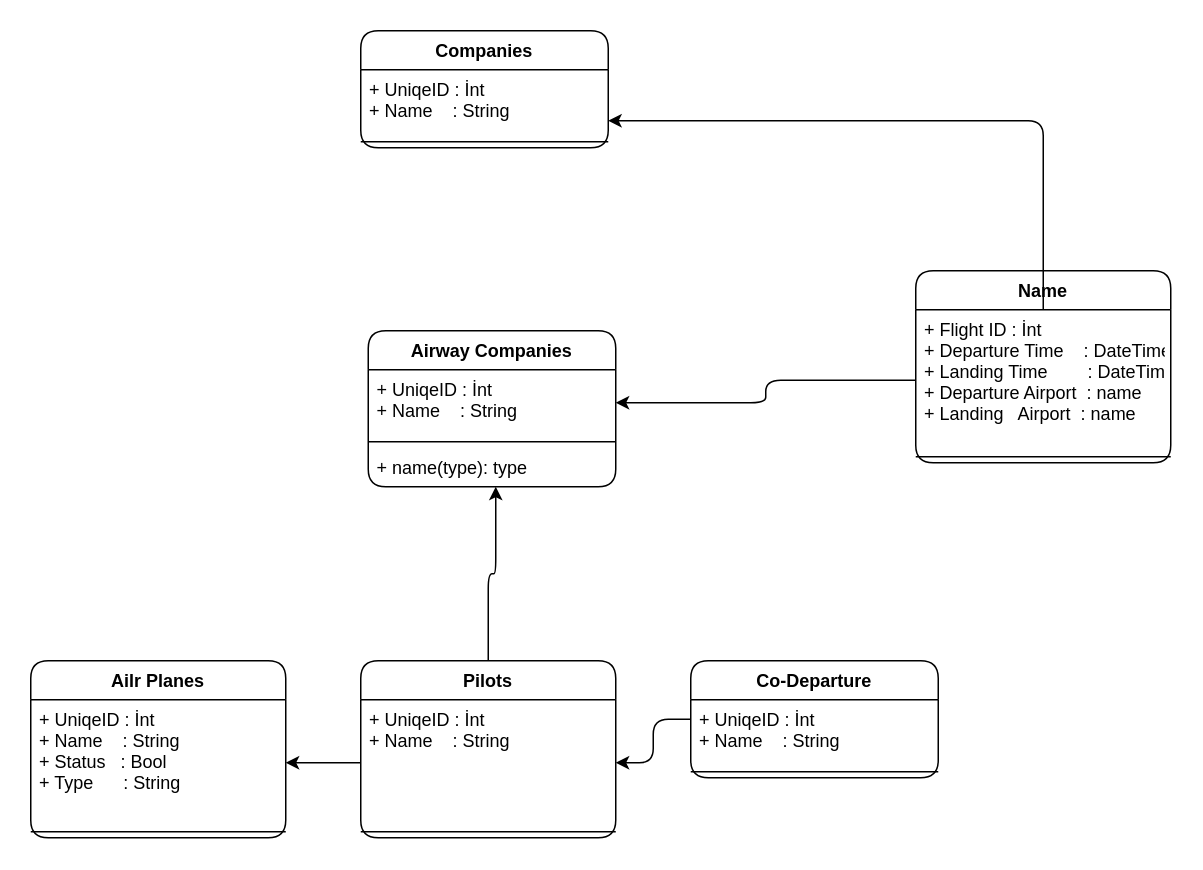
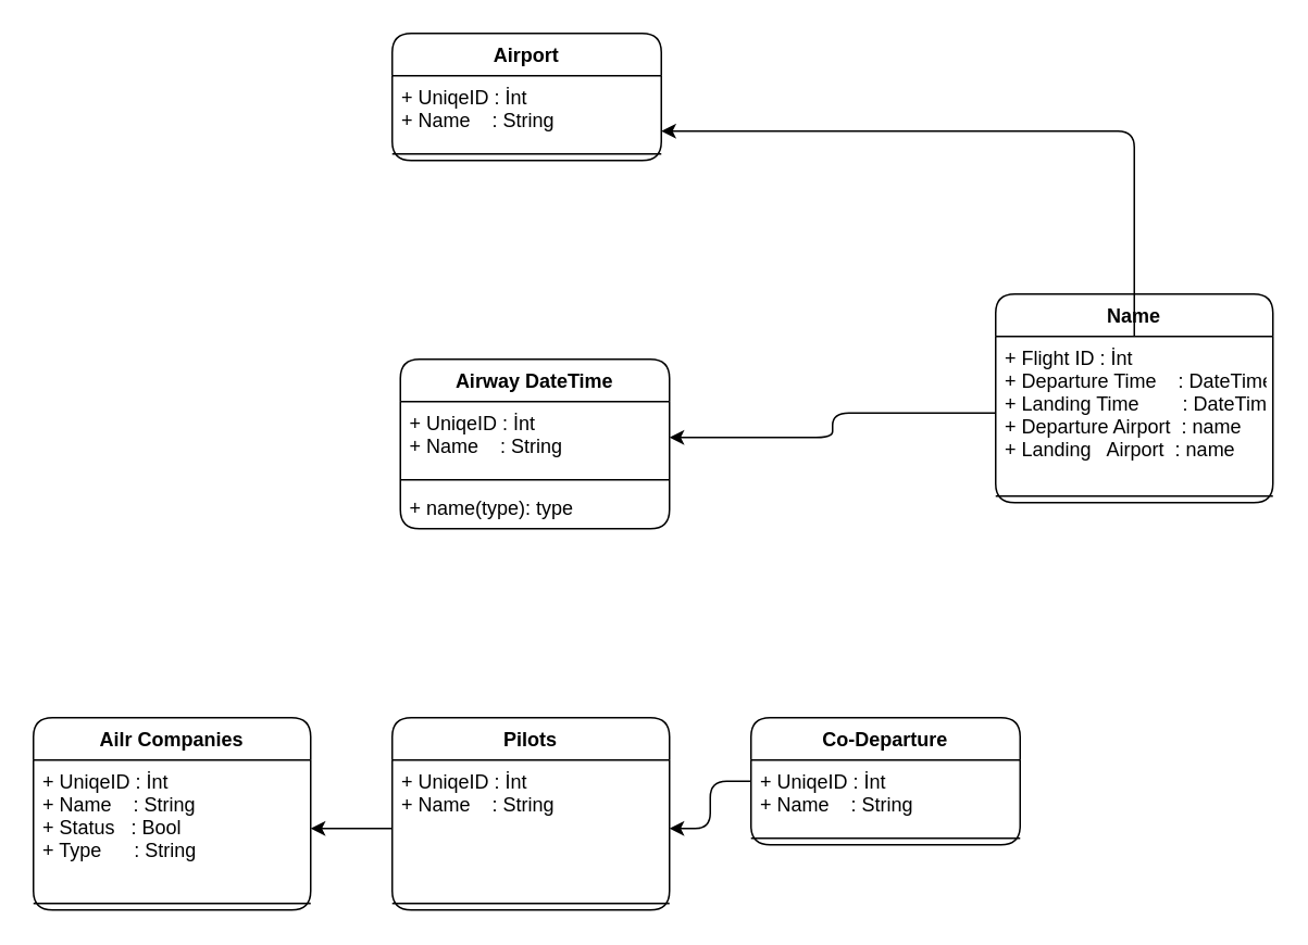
- <mxCell id="2" value="Companies" style="swimlane;fontStyle=1;align=center;verticalAlign=top;childLayout=stackLayout;horizontal=1;startSize=26;horizontalStack=0;resizeParent=1;resizeParentMax=0;resizeLast=0;collapsible=1;marginBottom=0;rounded=1;" vertex="1" parent="1"><mxGeometry x="240" y="20" width="165" height="78" as="geometry" /></mxCell>
+ <mxCell id="2" value="Airport" style="swimlane;fontStyle=1;align=center;verticalAlign=top;childLayout=stackLayout;horizontal=1;startSize=26;horizontalStack=0;resizeParent=1;resizeParentMax=0;resizeLast=0;collapsible=1;marginBottom=0;rounded=1;" vertex="1" parent="1"><mxGeometry x="240" y="20" width="165" height="78" as="geometry" /></mxCell>
- <mxCell id="5" value="Airway Companies" style="swimlane;fontStyle=1;align=center;verticalAlign=top;childLayout=stackLayout;horizontal=1;startSize=26;horizontalStack=0;resizeParent=1;resizeParentMax=0;resizeLast=0;collapsible=1;marginBottom=0;rounded=1;" vertex="1" parent="1"><mxGeometry x="245" y="220" width="165" height="104" as="geometry" /></mxCell>
+ <mxCell id="5" value="Airway DateTime" style="swimlane;fontStyle=1;align=center;verticalAlign=top;childLayout=stackLayout;horizontal=1;startSize=26;horizontalStack=0;resizeParent=1;resizeParentMax=0;resizeLast=0;collapsible=1;marginBottom=0;rounded=1;" vertex="1" parent="1"><mxGeometry x="245" y="220" width="165" height="104" as="geometry" /></mxCell>
- <mxCell id="9" value="" style="edgeStyle=orthogonalEdgeStyle;rounded=1;orthogonalLoop=1;jettySize=auto;html=1;" edge="1" parent="1" source="10" target="8"><mxGeometry relative="1" as="geometry"><Array as="points"><mxPoint x="325" y="382" /><mxPoint x="330" y="382" /></Array></mxGeometry></mxCell>
- <mxCell id="17" value="Ailr Planes" style="swimlane;fontStyle=1;align=center;verticalAlign=top;childLayout=stackLayout;horizontal=1;startSize=26;horizontalStack=0;resizeParent=1;resizeParentMax=0;resizeLast=0;collapsible=1;marginBottom=0;rounded=1;" vertex="1" parent="1"><mxGeometry x="20" y="440" width="170" height="118" as="geometry" /></mxCell>
+ <mxCell id="17" value="Ailr Companies" style="swimlane;fontStyle=1;align=center;verticalAlign=top;childLayout=stackLayout;horizontal=1;startSize=26;horizontalStack=0;resizeParent=1;resizeParentMax=0;resizeLast=0;collapsible=1;marginBottom=0;rounded=1;" vertex="1" parent="1"><mxGeometry x="20" y="440" width="170" height="118" as="geometry" /></mxCell>
